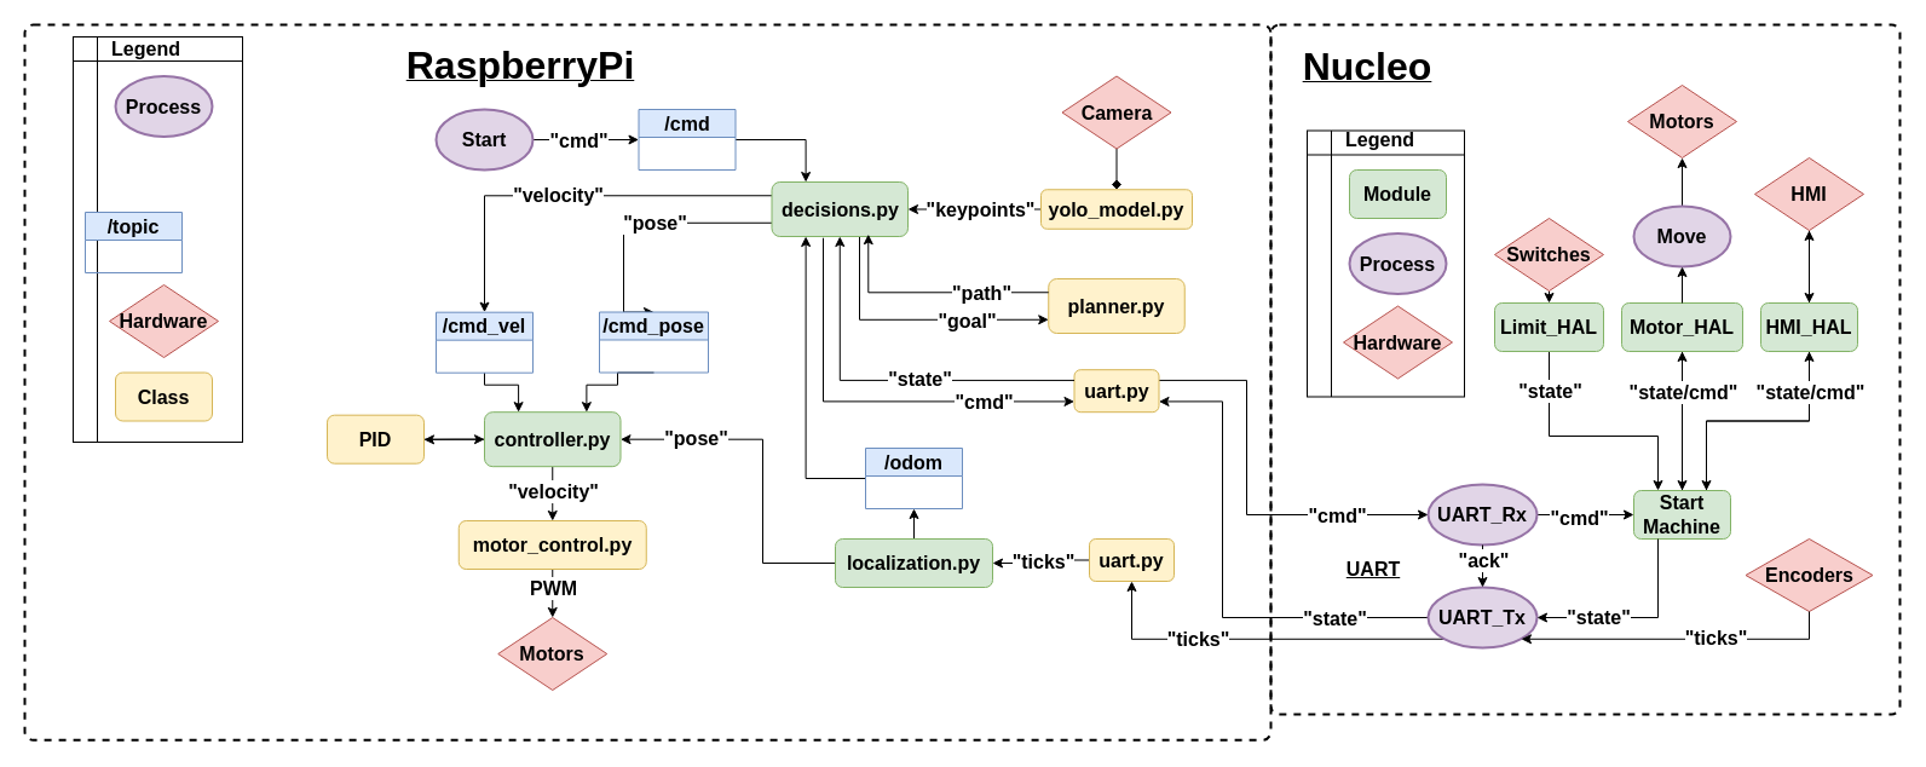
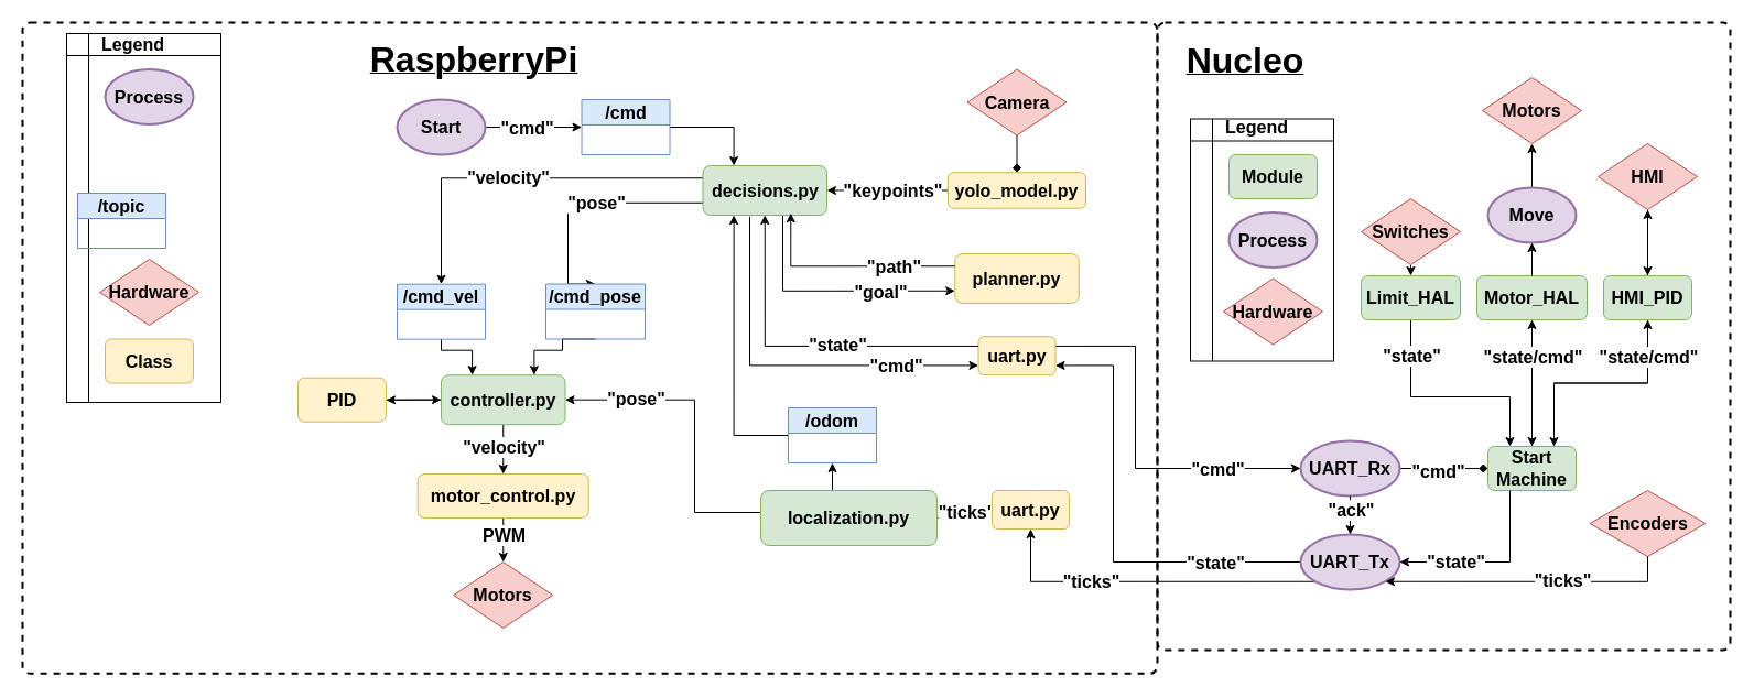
- <mxCell id="63" value="HMI_HAL" style="rounded=1;whiteSpace=wrap;html=1;fillColor=#d5e8d4;strokeColor=#82b366;fontSize=16;fontStyle=1" parent="1" vertex="1"><mxGeometry x="1455" y="250" width="80" height="40" as="geometry" /></mxCell>
+ <mxCell id="63" value="HMI_PID" style="rounded=1;whiteSpace=wrap;html=1;fillColor=#d5e8d4;strokeColor=#82b366;fontSize=16;fontStyle=1" parent="1" vertex="1"><mxGeometry x="1455" y="250" width="80" height="40" as="geometry" /></mxCell>
- <mxCell id="32" style="edgeStyle=orthogonalEdgeStyle;rounded=0;orthogonalLoop=1;jettySize=auto;html=1;exitX=1;exitY=0.5;exitDx=0;exitDy=0;exitPerimeter=0;entryX=0;entryY=0.5;entryDx=0;entryDy=0;fontSize=16;fontStyle=1" parent="1" source="34" target="49" edge="1"><mxGeometry relative="1" as="geometry" /></mxCell>
+ <mxCell id="32" style="edgeStyle=orthogonalEdgeStyle;rounded=0;orthogonalLoop=1;jettySize=auto;html=1;exitX=1;exitY=0.5;exitDx=0;exitDy=0;exitPerimeter=0;entryX=0;entryY=0.5;entryDx=0;entryDy=0;fontSize=16;fontStyle=1;endArrow=diamond;" parent="1" source="34" target="49" edge="1"><mxGeometry relative="1" as="geometry" /></mxCell>
- <mxCell id="80" value="localization.py" style="rounded=1;whiteSpace=wrap;html=1;fillColor=#d5e8d4;strokeColor=#82b366;fontSize=16;fontStyle=1" parent="1" vertex="1"><mxGeometry x="690" y="445" width="130" height="40" as="geometry" /></mxCell>
+ <mxCell id="80" value="localization.py" style="rounded=1;whiteSpace=wrap;html=1;fillColor=#d5e8d4;strokeColor=#82b366;fontSize=16;fontStyle=1" parent="1" vertex="1"><mxGeometry x="690" y="445" width="160" height="50" as="geometry" /></mxCell>
- <mxCell id="72" value="&lt;u style=&quot;font-size: 16px;&quot;&gt;UART&lt;/u&gt;" style="text;html=1;align=center;verticalAlign=middle;whiteSpace=wrap;rounded=0;fontSize=16;fontStyle=1" parent="1" vertex="1"><mxGeometry x="1090" y="455" width="90" height="30" as="geometry" /></mxCell>
